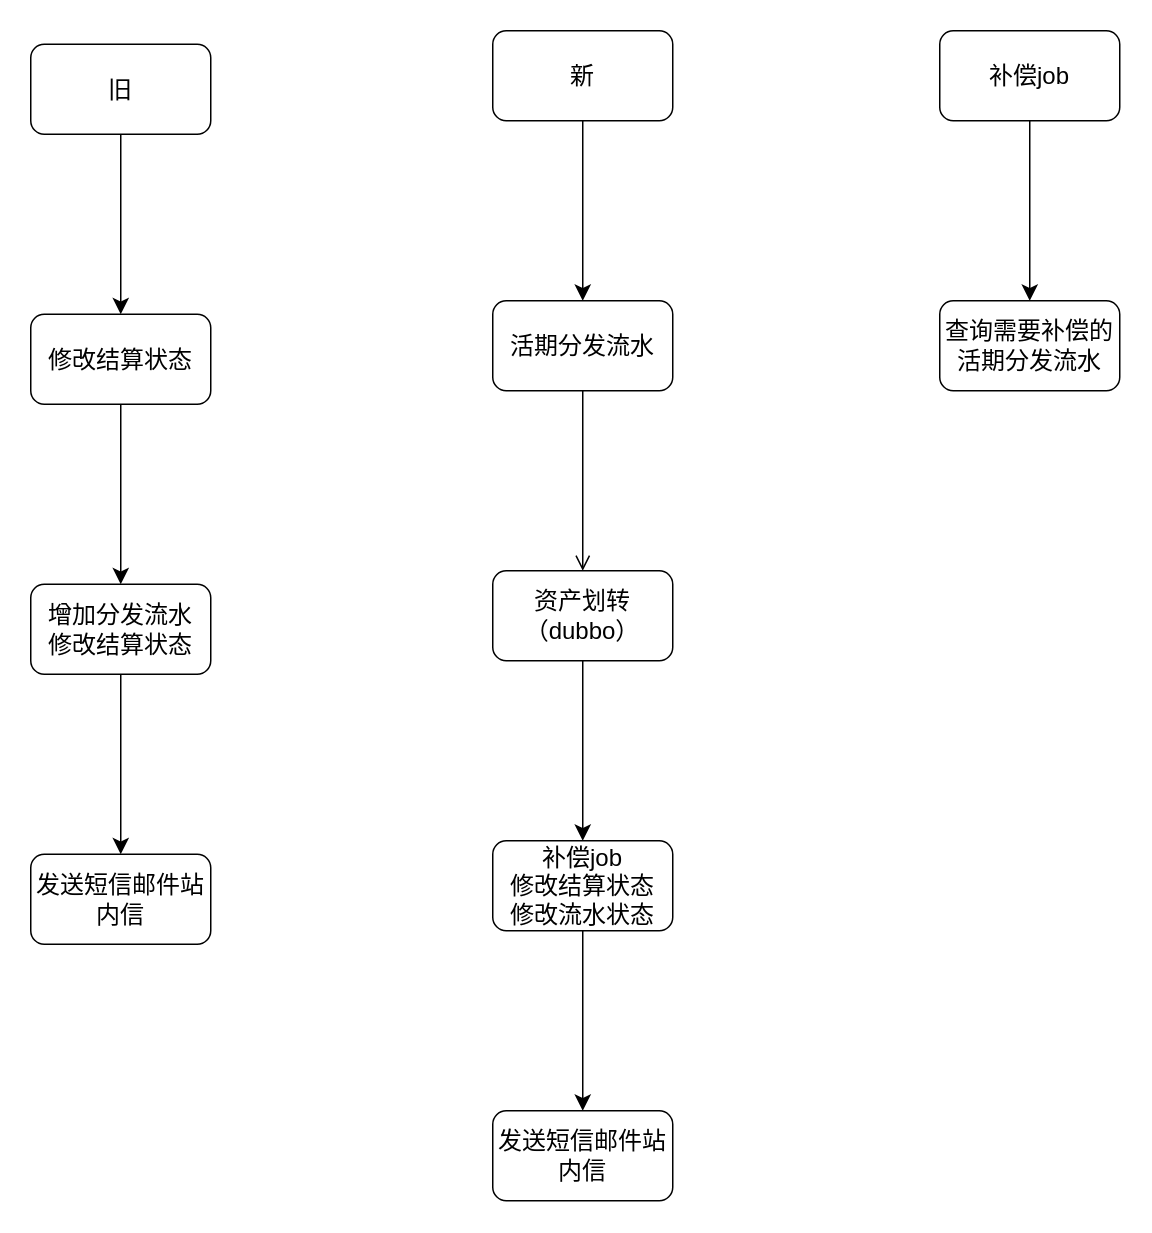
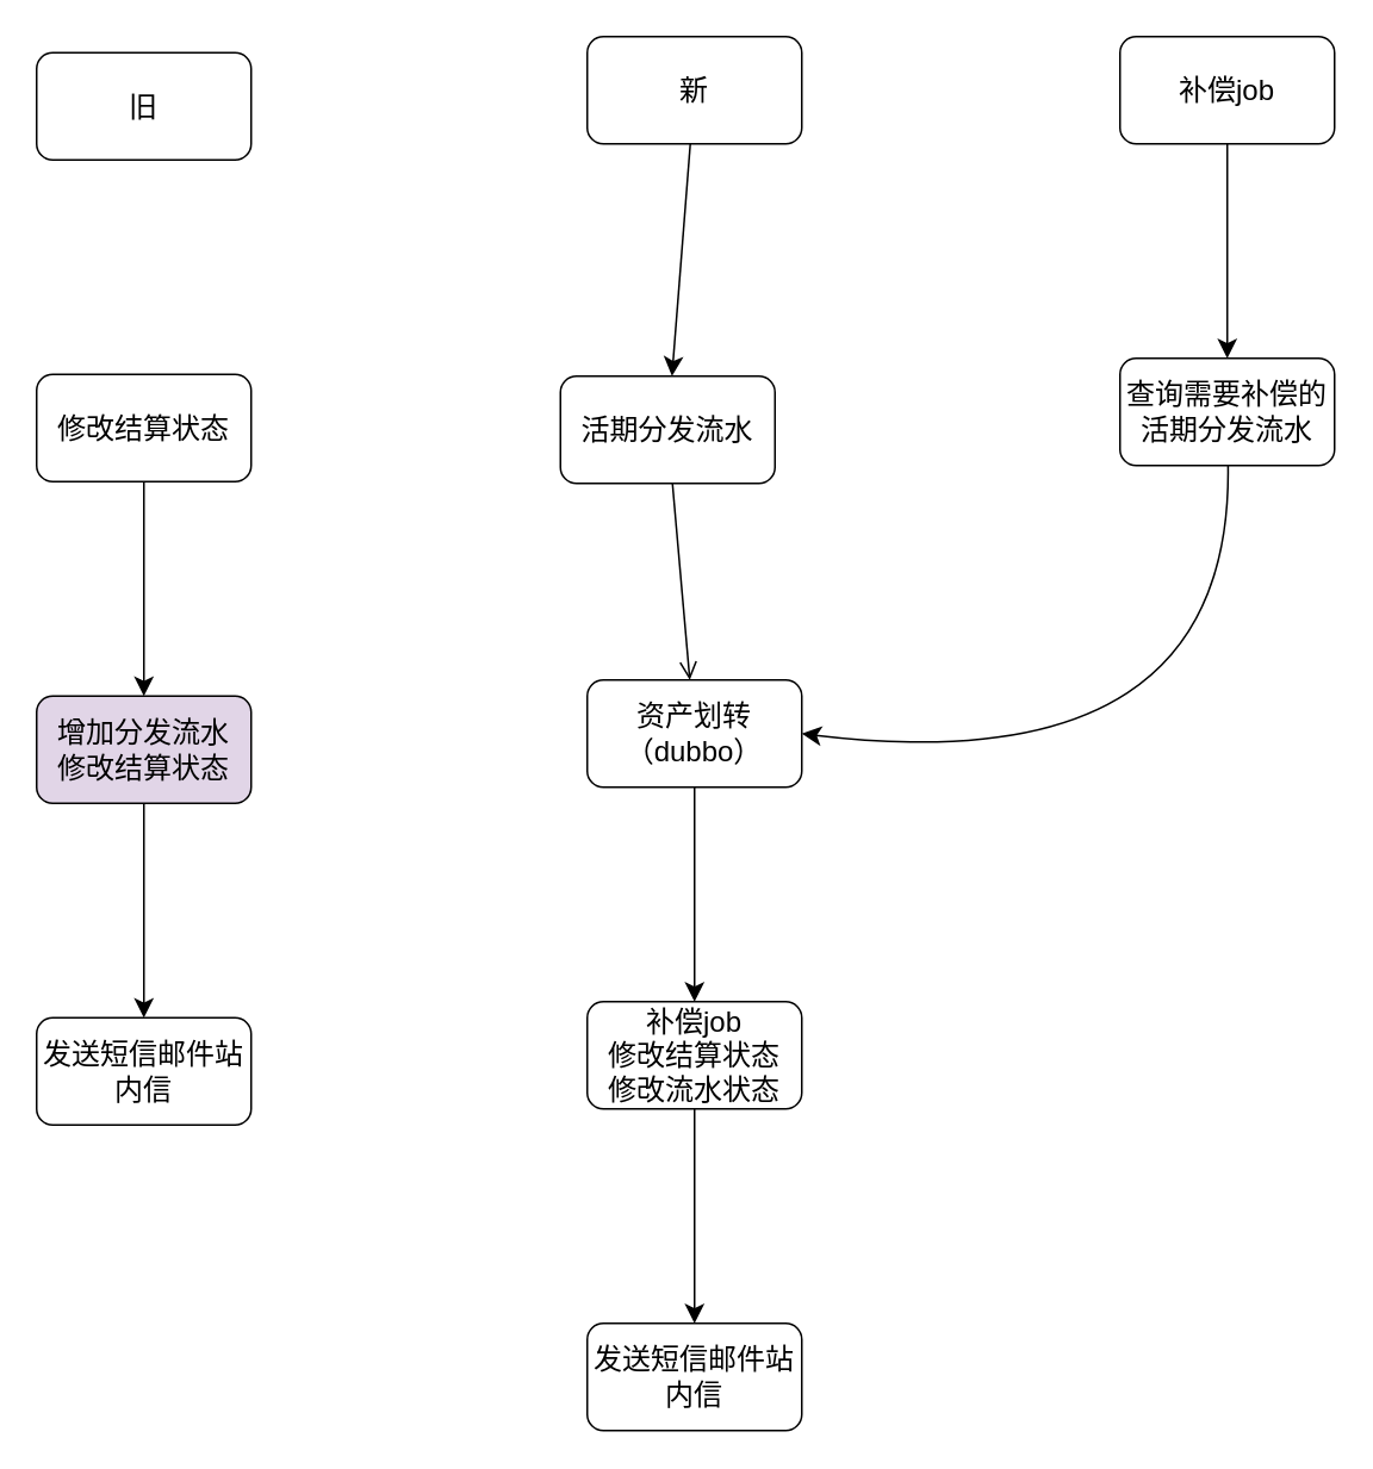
- <mxCell id="2" value="" style="edgeStyle=none;curved=1;rounded=0;orthogonalLoop=1;jettySize=auto;html=1;fontSize=12;startSize=8;endSize=8;" edge="1" parent="1" source="3" target="5"><mxGeometry relative="1" as="geometry" /></mxCell>
- <mxCell id="12" value="活期分发流水" style="whiteSpace=wrap;html=1;fontSize=16;rounded=1;" vertex="1" parent="1"><mxGeometry x="328" y="200" width="120" height="60" as="geometry" /></mxCell>
+ <mxCell id="12" value="活期分发流水" style="whiteSpace=wrap;html=1;fontSize=16;rounded=1;" vertex="1" parent="1"><mxGeometry x="313" y="210" width="120" height="60" as="geometry" /></mxCell>
+ <mxCell id="20" style="edgeStyle=none;curved=1;rounded=0;orthogonalLoop=1;jettySize=auto;html=1;entryX=1;entryY=0.5;entryDx=0;entryDy=0;fontSize=12;startSize=8;endSize=8;" edge="1" parent="1" source="21" target="14"><mxGeometry relative="1" as="geometry"><Array as="points"><mxPoint x="689" y="439" /></Array></mxGeometry></mxCell>
- <mxCell id="7" value="增加分发流水&lt;br&gt;修改结算状态" style="whiteSpace=wrap;html=1;fontSize=16;rounded=1;" vertex="1" parent="1"><mxGeometry x="20" y="389" width="120" height="60" as="geometry" /></mxCell>
+ <mxCell id="7" value="增加分发流水&lt;br&gt;修改结算状态" style="whiteSpace=wrap;html=1;fontSize=16;rounded=1;fillColor=#e1d5e7;" vertex="1" parent="1"><mxGeometry x="20" y="389" width="120" height="60" as="geometry" /></mxCell>
